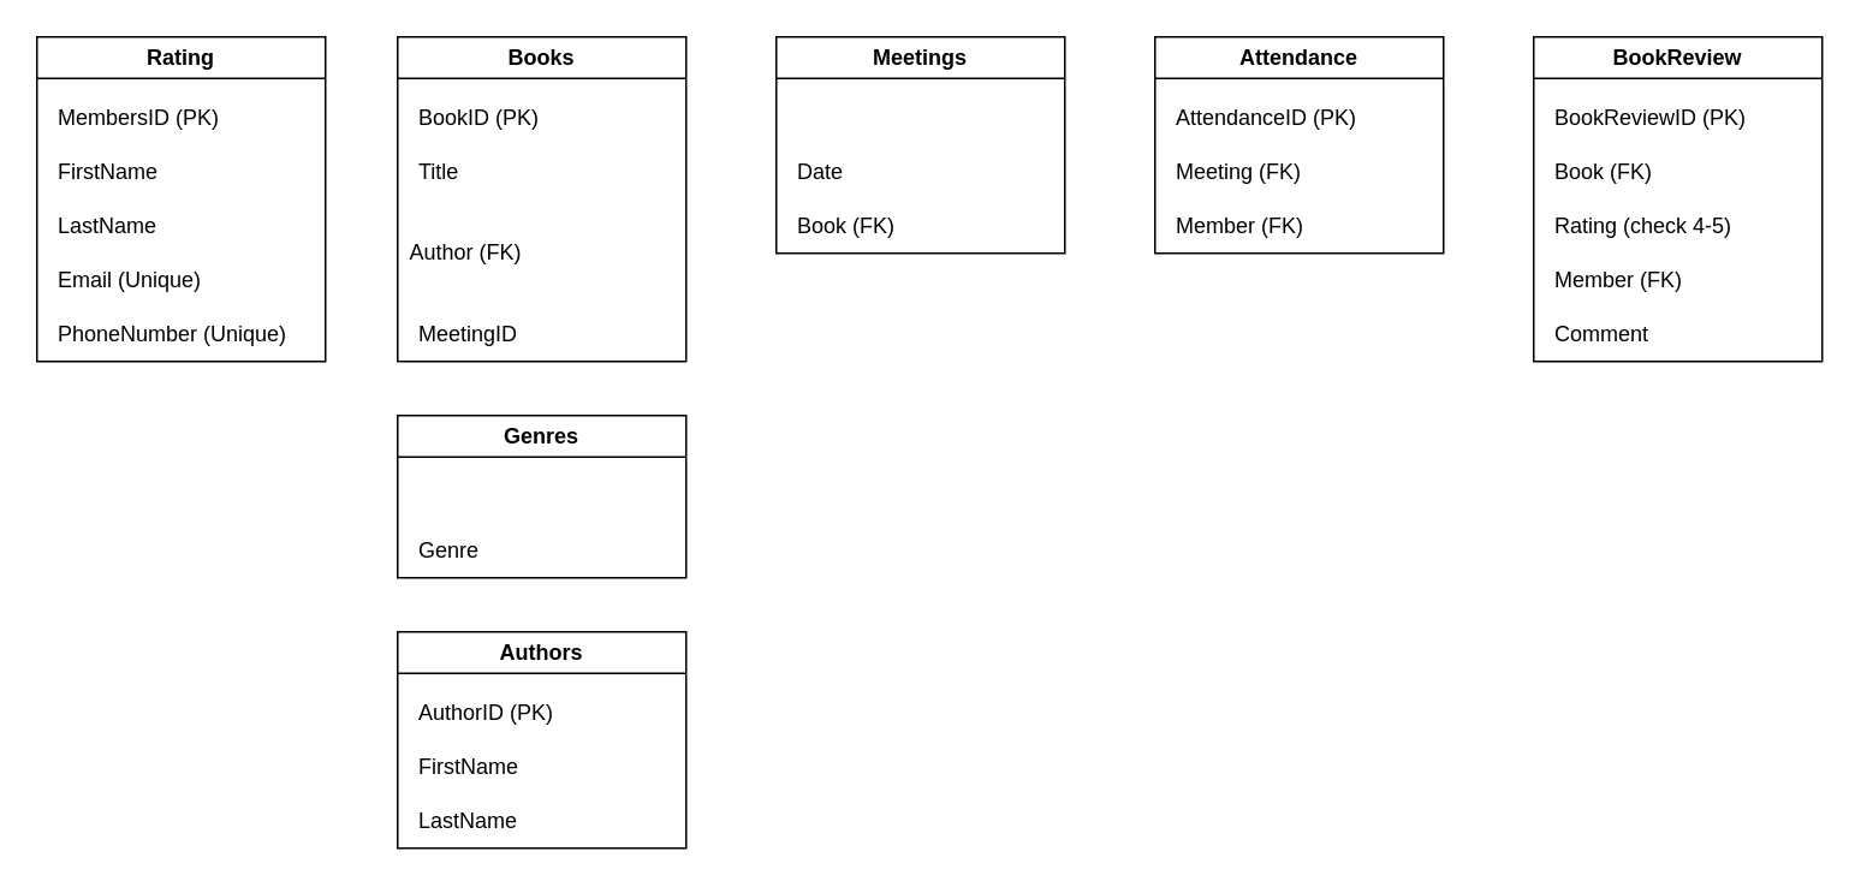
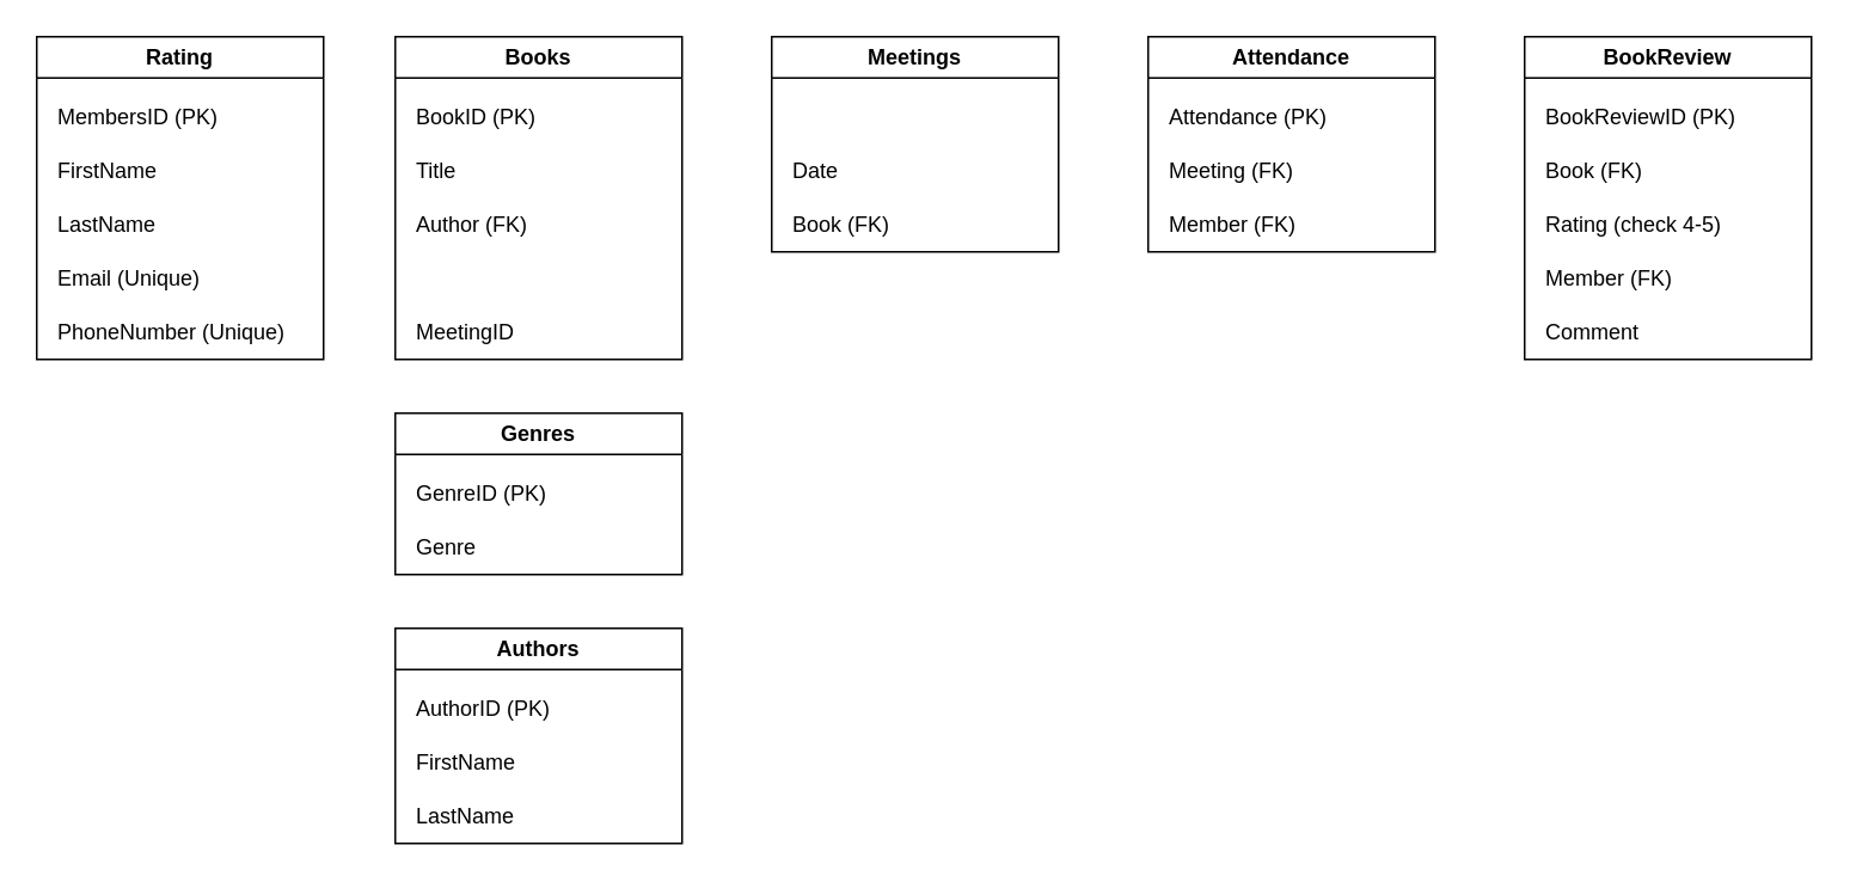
- <mxCell id="17" value="AttendanceID (PK)" style="text;html=1;strokeColor=none;fillColor=none;align=left;verticalAlign=middle;whiteSpace=wrap;rounded=0;" parent="16" vertex="1"><mxGeometry x="10" y="30" width="150" height="30" as="geometry" /></mxCell>
+ <mxCell id="17" value="Attendance (PK)" style="text;html=1;strokeColor=none;fillColor=none;align=left;verticalAlign=middle;whiteSpace=wrap;rounded=0;" parent="16" vertex="1"><mxGeometry x="10" y="30" width="150" height="30" as="geometry" /></mxCell>
- <mxCell id="11" value="Author (FK)" style="text;html=1;strokeColor=none;fillColor=none;align=left;verticalAlign=middle;whiteSpace=wrap;rounded=0;" parent="8" vertex="1"><mxGeometry x="5" y="105" width="150" height="30" as="geometry" /></mxCell>
+ <mxCell id="11" value="Author (FK)" style="text;html=1;strokeColor=none;fillColor=none;align=left;verticalAlign=middle;whiteSpace=wrap;rounded=0;" parent="8" vertex="1"><mxGeometry x="10" y="90" width="150" height="30" as="geometry" /></mxCell>
+ <mxCell id="27" value="GenreID (PK)" style="text;html=1;strokeColor=none;fillColor=none;align=left;verticalAlign=middle;whiteSpace=wrap;rounded=0;" parent="26" vertex="1"><mxGeometry x="10" y="30" width="150" height="30" as="geometry" /></mxCell>
